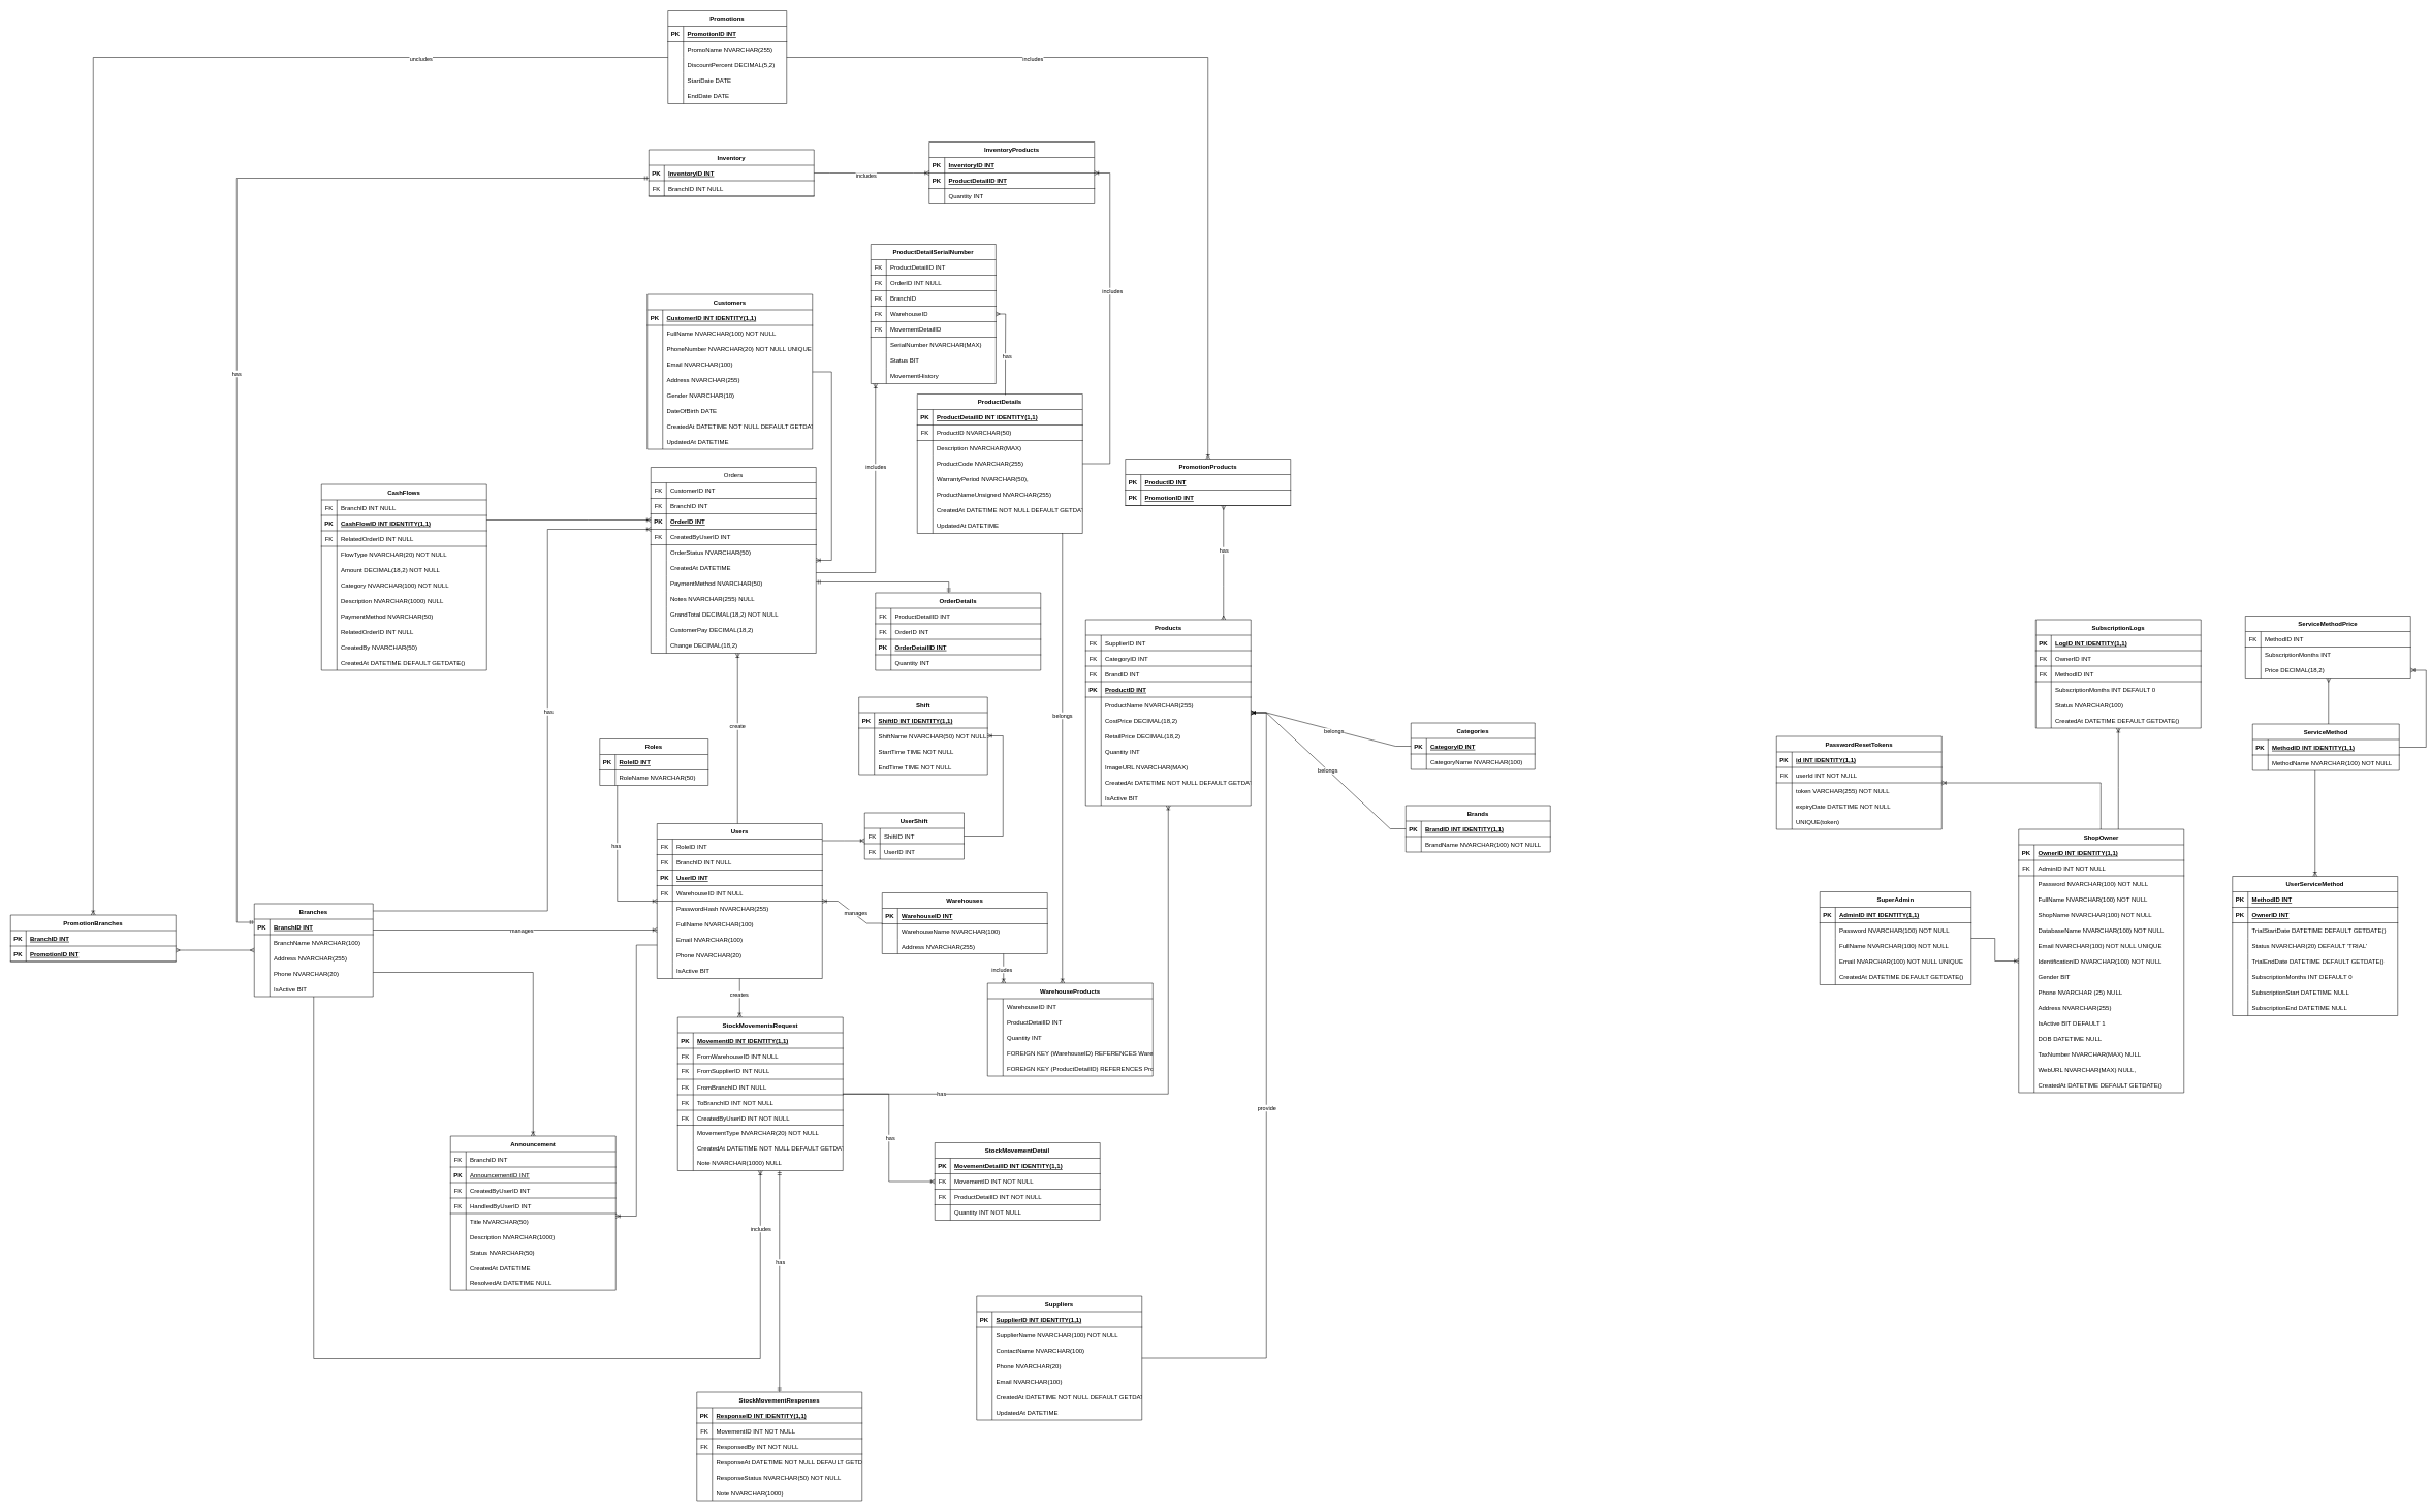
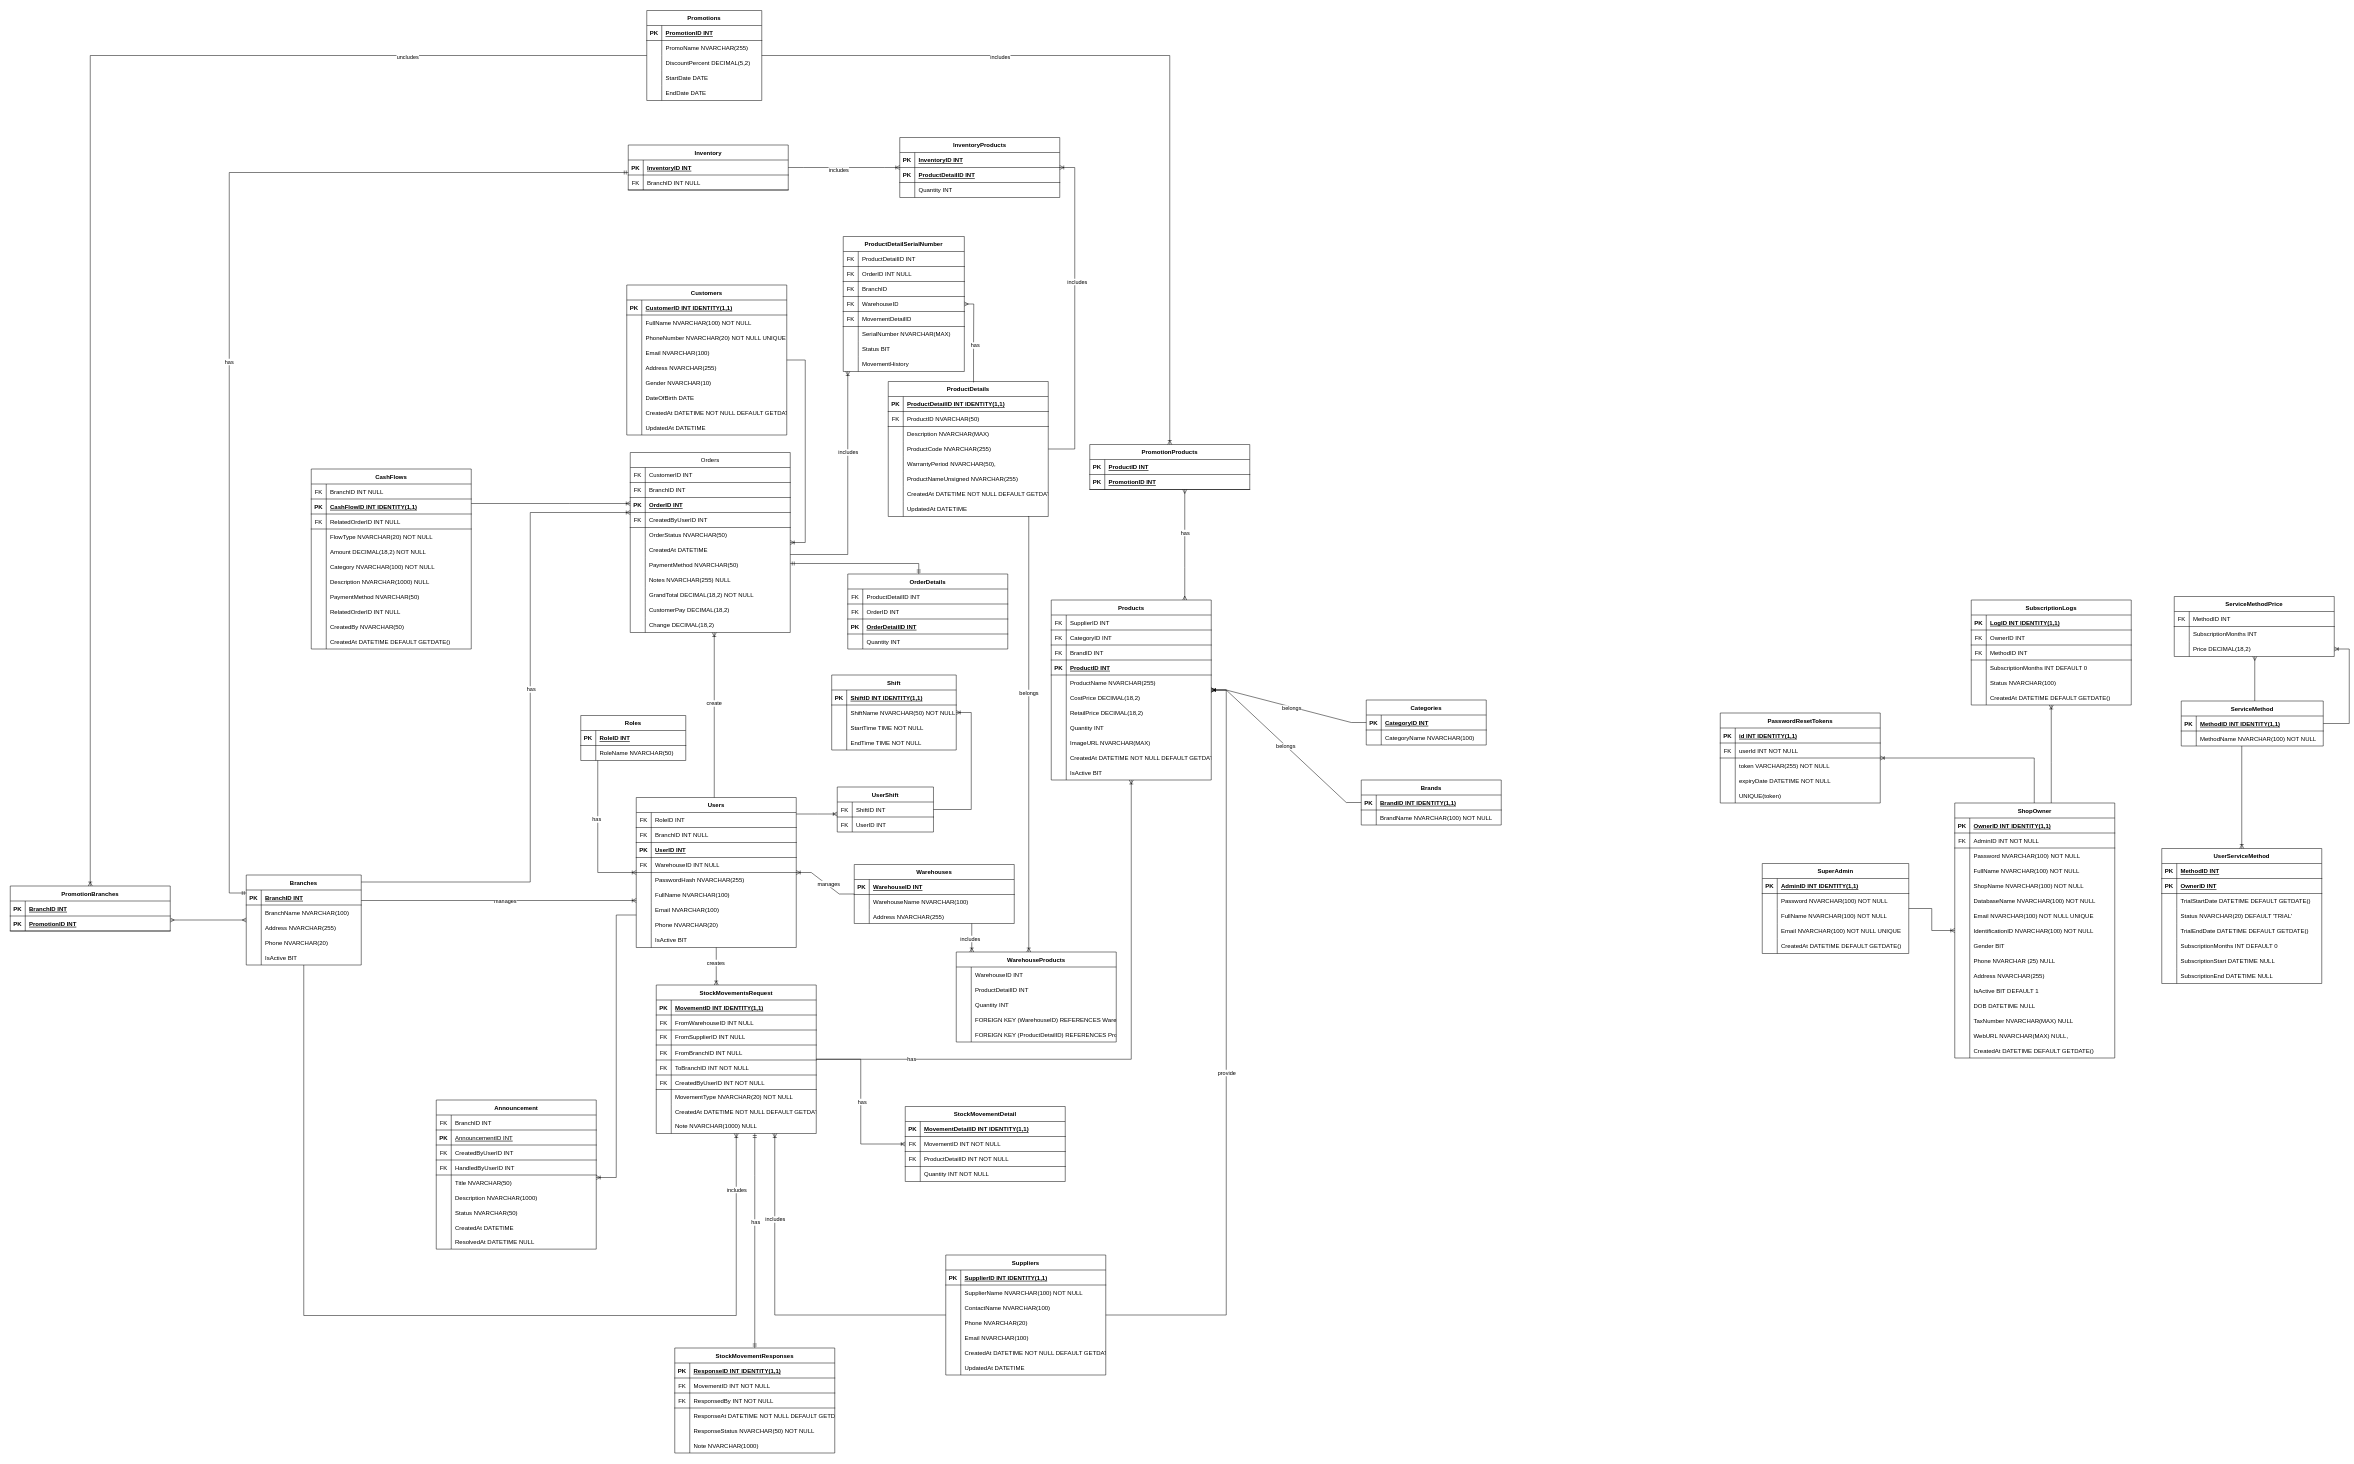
- <mxCell id="345" value="" style="fontSize=12;html=1;endArrow=ERoneToMany;rounded=0;edgeStyle=orthogonalEdgeStyle;" edge="1" parent="1" source="9" target="245"><mxGeometry width="100" height="100" relative="1" as="geometry"><mxPoint x="852" y="1919" as="sourcePoint" /><mxPoint x="1352" y="1789" as="targetPoint" /><Array as="points"><mxPoint x="1032" y="1882" /></Array></mxGeometry></mxCell>
+ <mxCell id="353" value="" style="edgeStyle=orthogonalEdgeStyle;fontSize=12;html=1;endArrow=ERoneToMany;rounded=0;" edge="1" parent="1" source="60" target="313"><mxGeometry width="100" height="100" relative="1" as="geometry"><mxPoint x="1362" y="1849" as="sourcePoint" /><mxPoint x="1462" y="1749" as="targetPoint" /><Array as="points"><mxPoint x="1549" y="2629" /></Array></mxGeometry></mxCell>
+ <mxCell id="354" value="includes" style="edgeLabel;html=1;align=center;verticalAlign=middle;resizable=0;points=[];" connectable="0" vertex="1" parent="353"><mxGeometry x="0.516" relative="1" as="geometry"><mxPoint as="offset" /></mxGeometry></mxCell>
